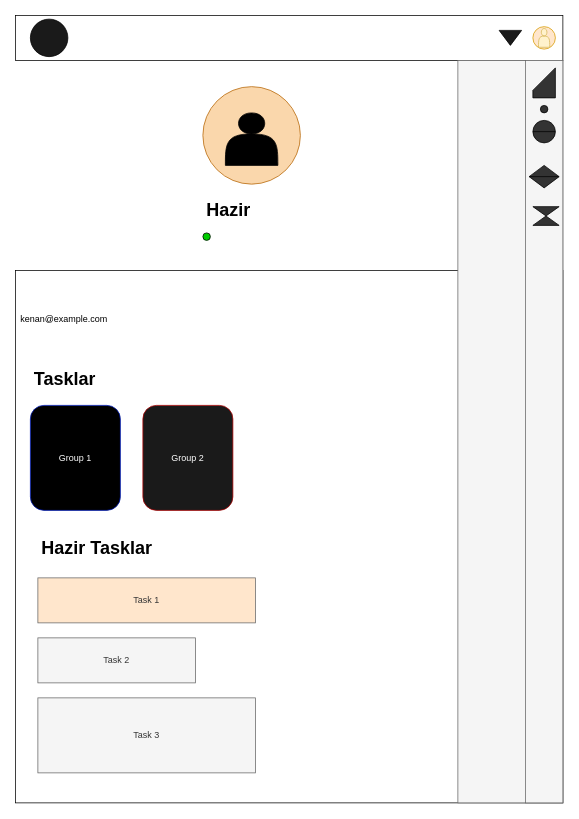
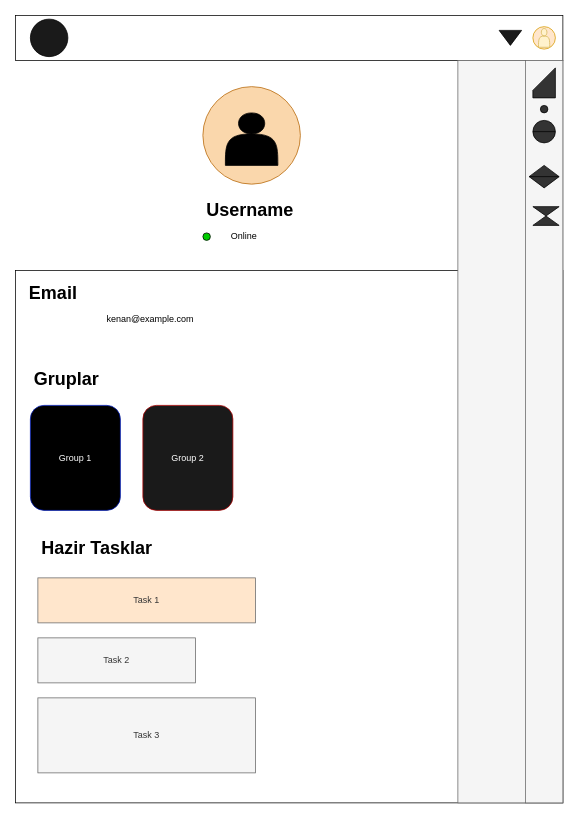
- <mxCell id="15" value="&lt;h1&gt;Hazir&lt;/h1&gt;" style="text;html=1;strokeColor=none;fillColor=none;spacing=5;spacingTop=-20;whiteSpace=wrap;overflow=hidden;rounded=0;" parent="1" vertex="1"><mxGeometry x="270" y="260" width="130" height="40" as="geometry" /></mxCell>
+ <mxCell id="15" value="&lt;h1&gt;Username&lt;/h1&gt;" style="text;html=1;strokeColor=none;fillColor=none;spacing=5;spacingTop=-20;whiteSpace=wrap;overflow=hidden;rounded=0;" parent="1" vertex="1"><mxGeometry x="270" y="260" width="130" height="40" as="geometry" /></mxCell>
+ <mxCell id="19" value="Online" style="text;html=1;strokeColor=none;fillColor=none;align=center;verticalAlign=middle;whiteSpace=wrap;rounded=0;" parent="1" vertex="1"><mxGeometry x="280" y="305" width="90" height="20" as="geometry" /></mxCell>
+ <mxCell id="21" value="Email" style="text;strokeColor=none;fillColor=none;html=1;fontSize=24;fontStyle=1;verticalAlign=middle;align=center;" parent="1" vertex="1"><mxGeometry y="370" width="100" height="40" as="geometry" x="20" /></mxCell>
- <mxCell id="20" value="kenan@example.com" style="text;html=1;strokeColor=none;fillColor=none;align=center;verticalAlign=middle;whiteSpace=wrap;rounded=0;" parent="1" vertex="1"><mxGeometry y="410" width="130" height="30" as="geometry" x="20" /></mxCell>
+ <mxCell id="20" value="kenan@example.com" style="text;html=1;strokeColor=none;fillColor=none;align=center;verticalAlign=middle;whiteSpace=wrap;rounded=0;" parent="1" vertex="1"><mxGeometry x="135" y="410" width="130" height="30" as="geometry" /></mxCell>
- <mxCell id="24" value="&lt;h1&gt;Tasklar&lt;/h1&gt;" style="text;html=1;strokeColor=none;fillColor=none;spacing=5;spacingTop=-20;whiteSpace=wrap;overflow=hidden;rounded=0;" vertex="1" parent="1"><mxGeometry x="40" y="485" width="190" height="120" as="geometry" /></mxCell>
+ <mxCell id="24" value="&lt;h1&gt;Gruplar&lt;/h1&gt;" style="text;html=1;strokeColor=none;fillColor=none;spacing=5;spacingTop=-20;whiteSpace=wrap;overflow=hidden;rounded=0;" vertex="1" parent="1"><mxGeometry x="40" y="485" width="190" height="120" as="geometry" /></mxCell>
